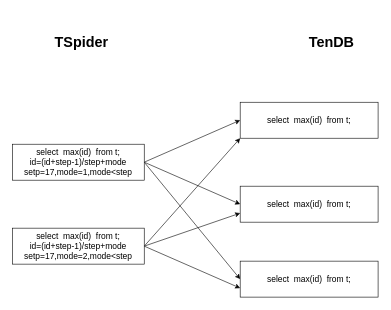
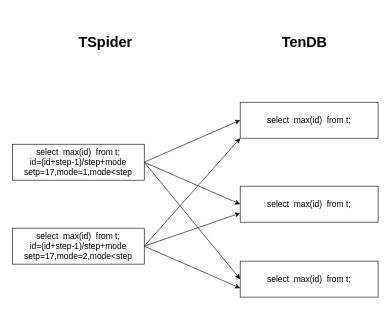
- <mxCell id="10" value="&lt;h1&gt;&lt;b&gt;TSpider&lt;/b&gt;&lt;/h1&gt;" style="text;html=1;strokeColor=none;fillColor=none;align=center;verticalAlign=middle;whiteSpace=wrap;rounded=0;" parent="1" vertex="1"><mxGeometry x="67.5" y="20" width="135" height="100" as="geometry" /></mxCell>
+ <mxCell id="10" value="&lt;h1&gt;&lt;b&gt;TSpider&lt;/b&gt;&lt;/h1&gt;" style="text;html=1;strokeColor=none;fillColor=none;align=center;verticalAlign=middle;whiteSpace=wrap;rounded=0;" parent="1" vertex="1"><mxGeometry x="107.5" y="20" width="135" height="100" as="geometry" /></mxCell>
- <mxCell id="11" value="&lt;h1&gt;TenDB&lt;/h1&gt;" style="text;html=1;strokeColor=none;fillColor=none;align=center;verticalAlign=middle;whiteSpace=wrap;rounded=0;" parent="1" vertex="1"><mxGeometry x="485" y="20" width="135" height="100" as="geometry" /></mxCell>
+ <mxCell id="11" value="&lt;h1&gt;TenDB&lt;/h1&gt;" style="text;html=1;strokeColor=none;fillColor=none;align=center;verticalAlign=middle;whiteSpace=wrap;rounded=0;" parent="1" vertex="1"><mxGeometry x="440" y="20" width="135" height="100" as="geometry" /></mxCell>
